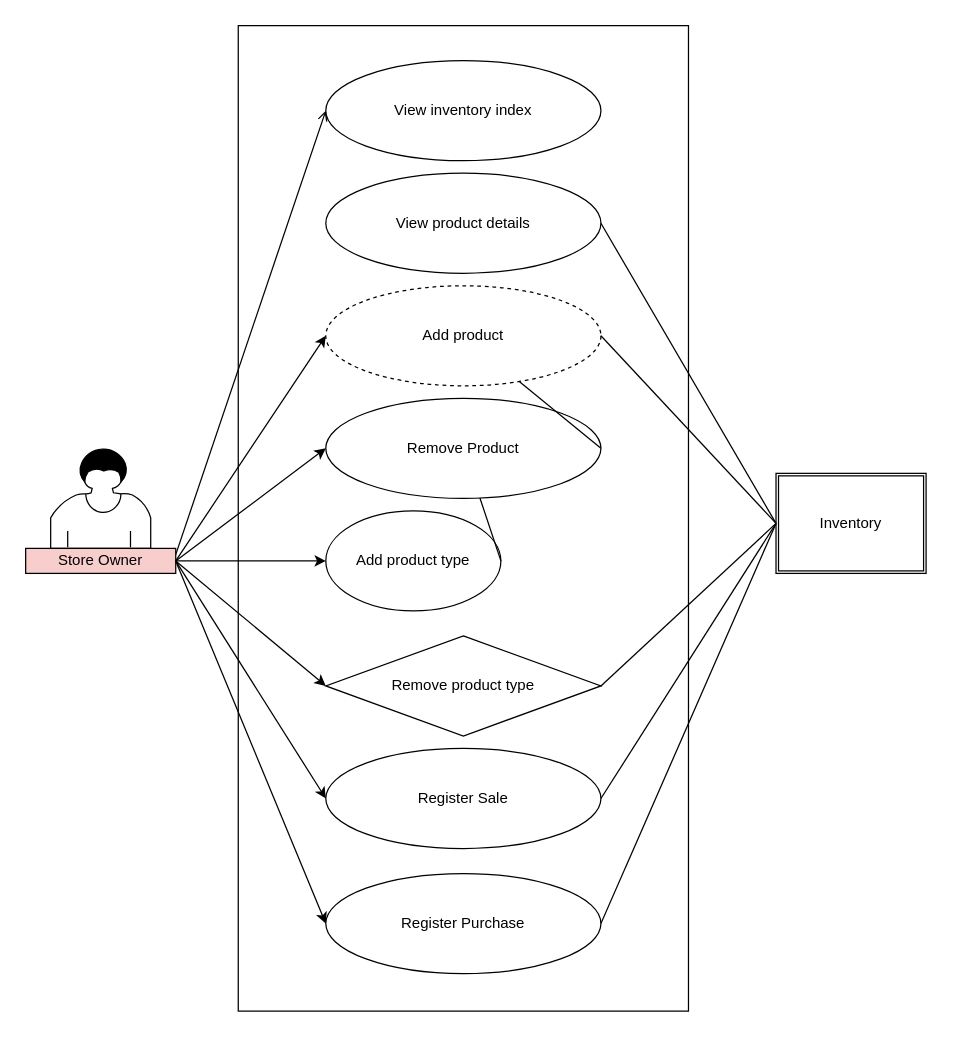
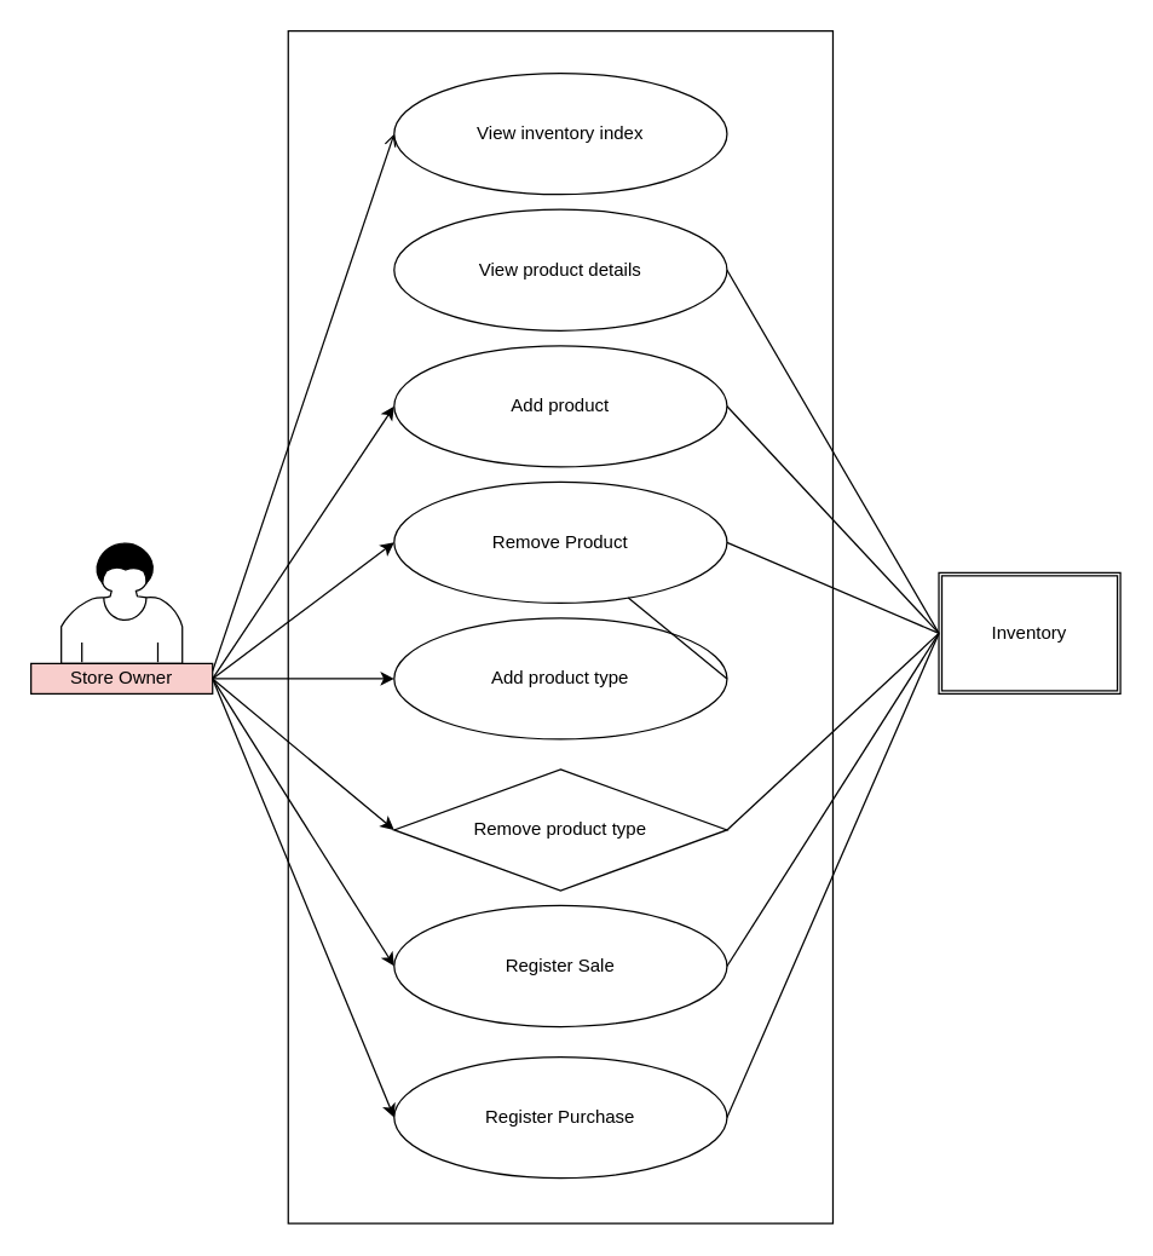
- <mxCell id="9" value="Add product" style="ellipse;whiteSpace=wrap;html=1;dashed=1;" parent="1" vertex="1"><mxGeometry x="260" y="228" width="220" height="80" as="geometry" /></mxCell>
+ <mxCell id="9" value="Add product" style="ellipse;whiteSpace=wrap;html=1;" parent="1" vertex="1"><mxGeometry x="260" y="228" width="220" height="80" as="geometry" /></mxCell>
- <mxCell id="23" style="rounded=0;orthogonalLoop=1;jettySize=auto;html=1;exitX=1;exitY=0.5;exitDx=0;exitDy=0;endArrow=none;endFill=0;" edge="1" parent="1" source="11" target="9"><mxGeometry relative="1" as="geometry"><mxPoint x="620" y="348" as="targetPoint" /><mxPoint x="500.529" y="198.176" as="sourcePoint" /></mxGeometry></mxCell>
+ <mxCell id="23" style="rounded=0;orthogonalLoop=1;jettySize=auto;html=1;exitX=1;exitY=0.5;exitDx=0;exitDy=0;endArrow=none;endFill=0;entryX=0;entryY=0.5;entryDx=0;entryDy=0;" edge="1" parent="1" source="11" target="10"><mxGeometry relative="1" as="geometry"><mxPoint x="620" y="348" as="targetPoint" /><mxPoint x="500.529" y="198.176" as="sourcePoint" /></mxGeometry></mxCell>
- <mxCell id="6" value="Add product type" style="ellipse;whiteSpace=wrap;html=1;" parent="1" vertex="1"><mxGeometry x="260" y="408" width="140" height="80" as="geometry" /></mxCell>
+ <mxCell id="6" value="Add product type" style="ellipse;whiteSpace=wrap;html=1;" parent="1" vertex="1"><mxGeometry x="260" y="408" width="220" height="80" as="geometry" /></mxCell>
